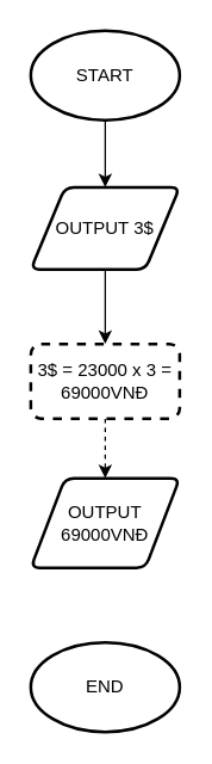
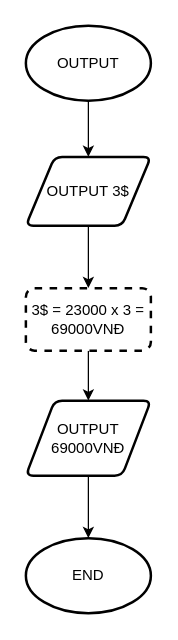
- <mxCell id="3" value="START" style="strokeWidth=2;html=1;shape=mxgraph.flowchart.start_1;whiteSpace=wrap;" vertex="1" parent="1"><mxGeometry x="20" y="20" width="100" height="60" as="geometry" /></mxCell>
+ <mxCell id="3" value="OUTPUT" style="strokeWidth=2;html=1;shape=mxgraph.flowchart.start_1;whiteSpace=wrap;" vertex="1" parent="1"><mxGeometry x="20" y="20" width="100" height="60" as="geometry" /></mxCell>
- <mxCell id="7" style="edgeStyle=orthogonalEdgeStyle;rounded=0;orthogonalLoop=1;jettySize=auto;html=1;entryX=0.5;entryY=0;entryDx=0;entryDy=0;dashed=1;" edge="1" parent="1" source="8" target="10"><mxGeometry relative="1" as="geometry" /></mxCell>
+ <mxCell id="7" style="edgeStyle=orthogonalEdgeStyle;rounded=0;orthogonalLoop=1;jettySize=auto;html=1;entryX=0.5;entryY=0;entryDx=0;entryDy=0;" edge="1" parent="1" source="8" target="10"><mxGeometry relative="1" as="geometry" /></mxCell>
+ <mxCell id="9" style="edgeStyle=orthogonalEdgeStyle;rounded=0;orthogonalLoop=1;jettySize=auto;html=1;entryX=0.5;entryY=0;entryDx=0;entryDy=0;entryPerimeter=0;" edge="1" parent="1" source="10" target="4"><mxGeometry relative="1" as="geometry" /></mxCell>
